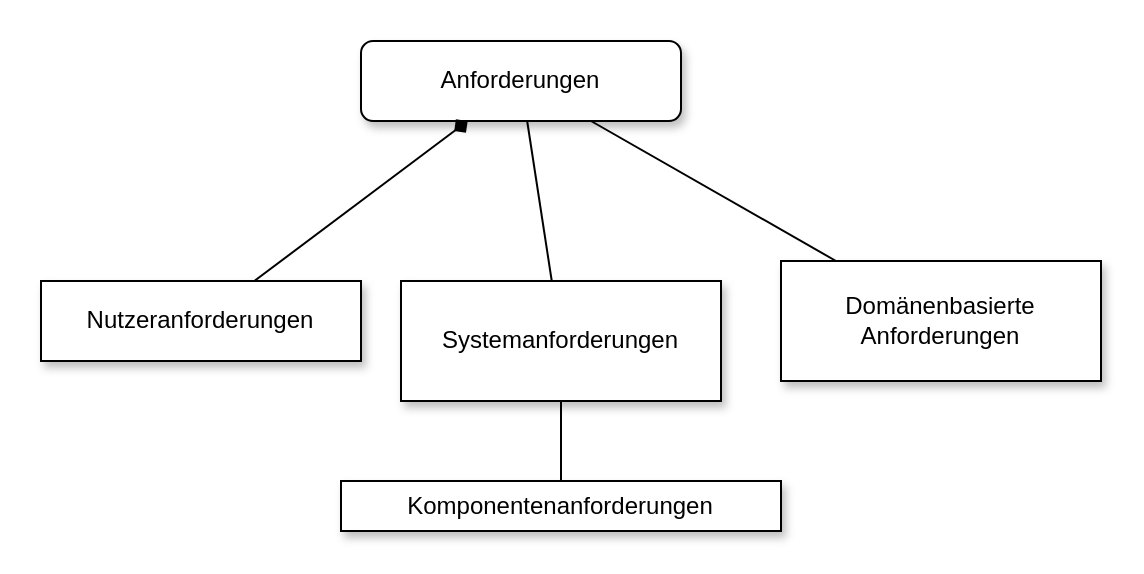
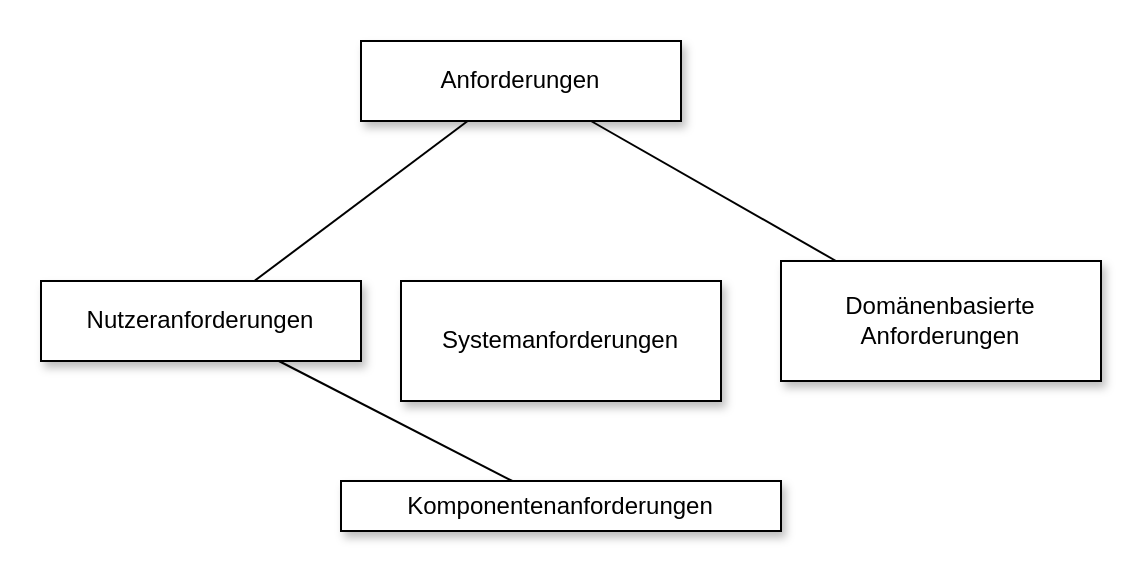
- <mxCell id="2" value="Anforderungen" style="whiteSpace=wrap;html=1;shadow=1;rounded=1;" parent="1" vertex="1"><mxGeometry x="180" y="20" width="160" height="40" as="geometry" /></mxCell>
+ <mxCell id="2" value="Anforderungen" style="rounded=0;whiteSpace=wrap;html=1;shadow=1;" parent="1" vertex="1"><mxGeometry x="180" y="20" width="160" height="40" as="geometry" /></mxCell>
- <mxCell id="8" value="" style="endArrow=diamond;html=1;rounded=0;" parent="1" source="3" target="2" edge="1"><mxGeometry width="50" height="50" relative="1" as="geometry"><mxPoint x="290" y="390" as="sourcePoint" /><mxPoint x="340" y="340" as="targetPoint" /></mxGeometry></mxCell>
+ <mxCell id="8" value="" style="endArrow=none;html=1;rounded=0;" parent="1" source="3" target="2" edge="1"><mxGeometry width="50" height="50" relative="1" as="geometry"><mxPoint x="290" y="390" as="sourcePoint" /><mxPoint x="340" y="340" as="targetPoint" /></mxGeometry></mxCell>
- <mxCell id="10" value="" style="endArrow=none;html=1;rounded=0;" parent="1" source="4" target="2" edge="1"><mxGeometry width="50" height="50" relative="1" as="geometry"><mxPoint x="290" y="390" as="sourcePoint" /><mxPoint x="340" y="340" as="targetPoint" /></mxGeometry></mxCell>
- <mxCell id="7" value="" style="endArrow=none;html=1;rounded=0;" parent="1" source="6" target="4" edge="1"><mxGeometry width="50" height="50" relative="1" as="geometry"><mxPoint x="290" y="390" as="sourcePoint" /><mxPoint x="340" y="340" as="targetPoint" /></mxGeometry></mxCell>
+ <mxCell id="7" value="" style="endArrow=none;html=1;rounded=0;" parent="1" source="6" target="3" edge="1"><mxGeometry width="50" height="50" relative="1" as="geometry"><mxPoint x="290" y="390" as="sourcePoint" /><mxPoint x="340" y="340" as="targetPoint" /></mxGeometry></mxCell>
